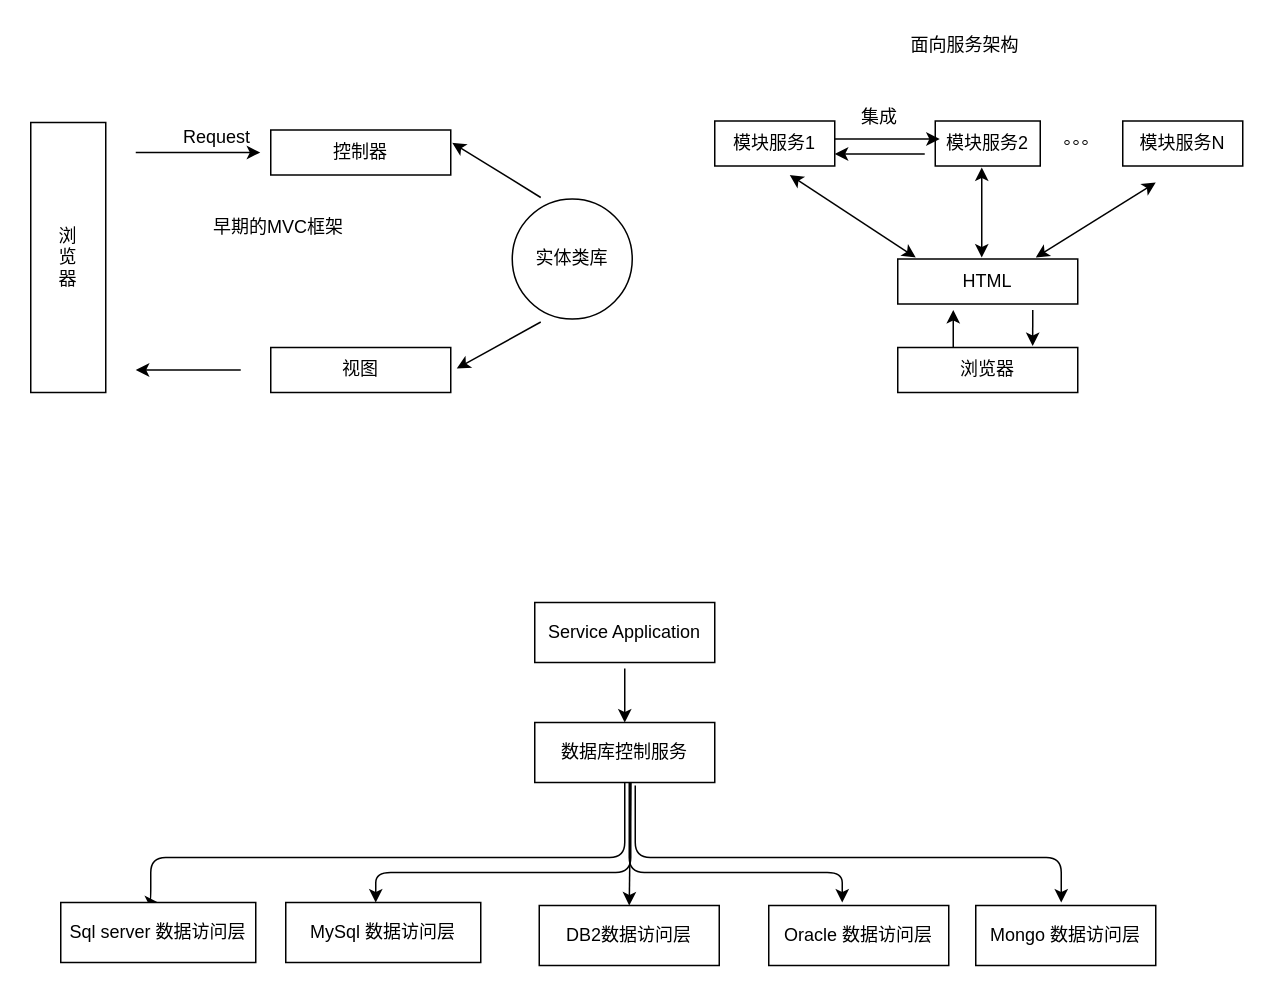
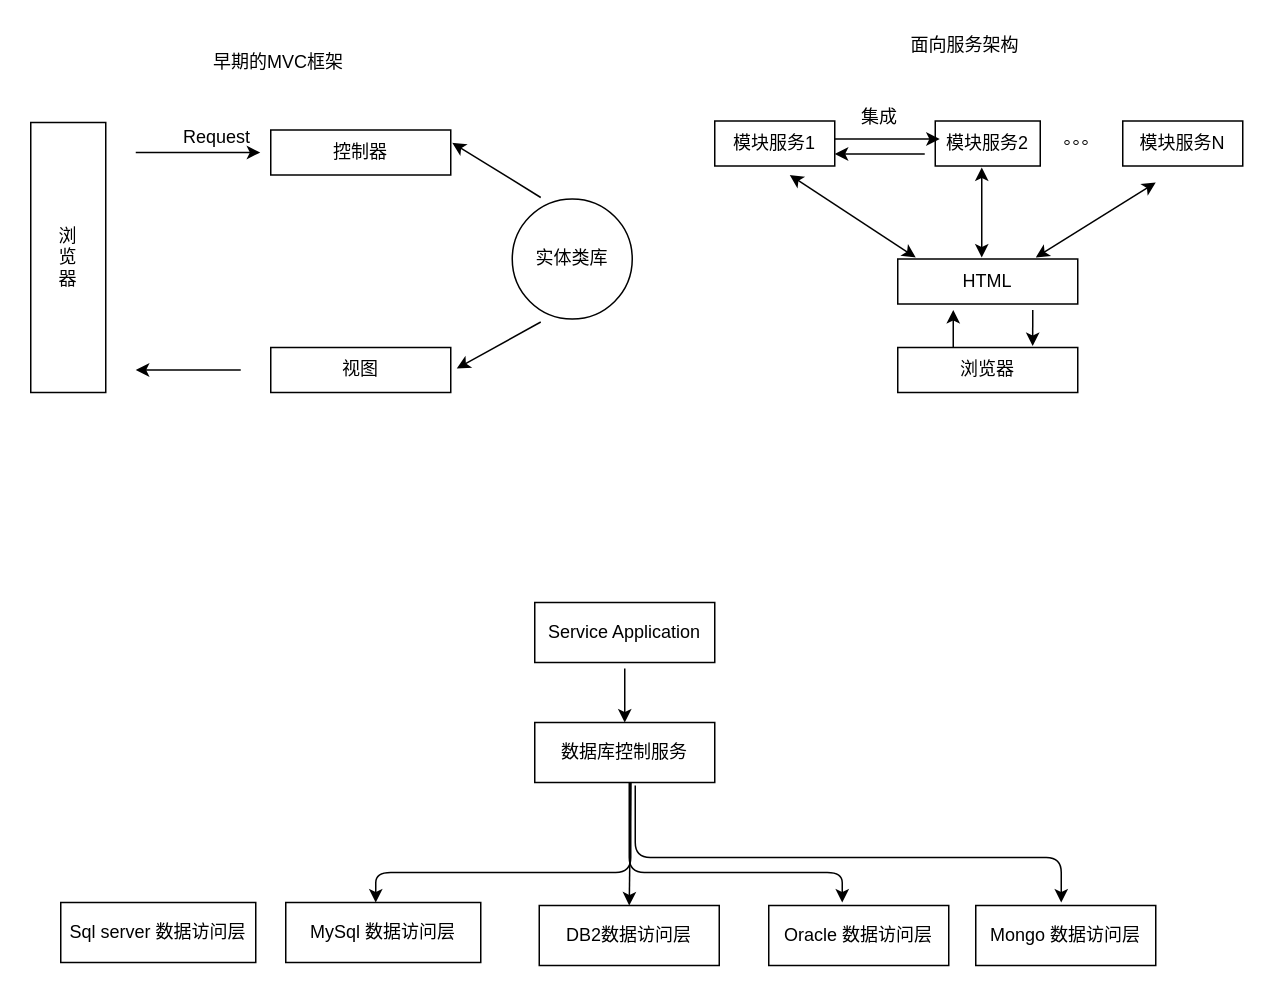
- <mxCell id="11" value="早期的MVC框架" style="text;html=1;resizable=0;points=[];autosize=1;align=left;verticalAlign=top;spacingTop=-4;" vertex="1" parent="1"><mxGeometry x="140" y="141" width="100" height="20" as="geometry" /></mxCell>
+ <mxCell id="11" value="早期的MVC框架" style="text;html=1;resizable=0;points=[];autosize=1;align=left;verticalAlign=top;spacingTop=-4;" vertex="1" parent="1"><mxGeometry x="140" y="31" width="100" height="20" as="geometry" /></mxCell>
- <mxCell id="29" value="" style="edgeStyle=segmentEdgeStyle;endArrow=classic;html=1;exitX=0.5;exitY=1;exitDx=0;exitDy=0;entryX=0.5;entryY=0;entryDx=0;entryDy=0;" edge="1" parent="1" source="28" target="32"><mxGeometry width="50" height="50" relative="1" as="geometry"><mxPoint x="20" y="591" as="sourcePoint" /><mxPoint x="70" y="601" as="targetPoint" /><Array as="points"><mxPoint x="416" y="571" /><mxPoint x="100" y="571" /></Array></mxGeometry></mxCell>
